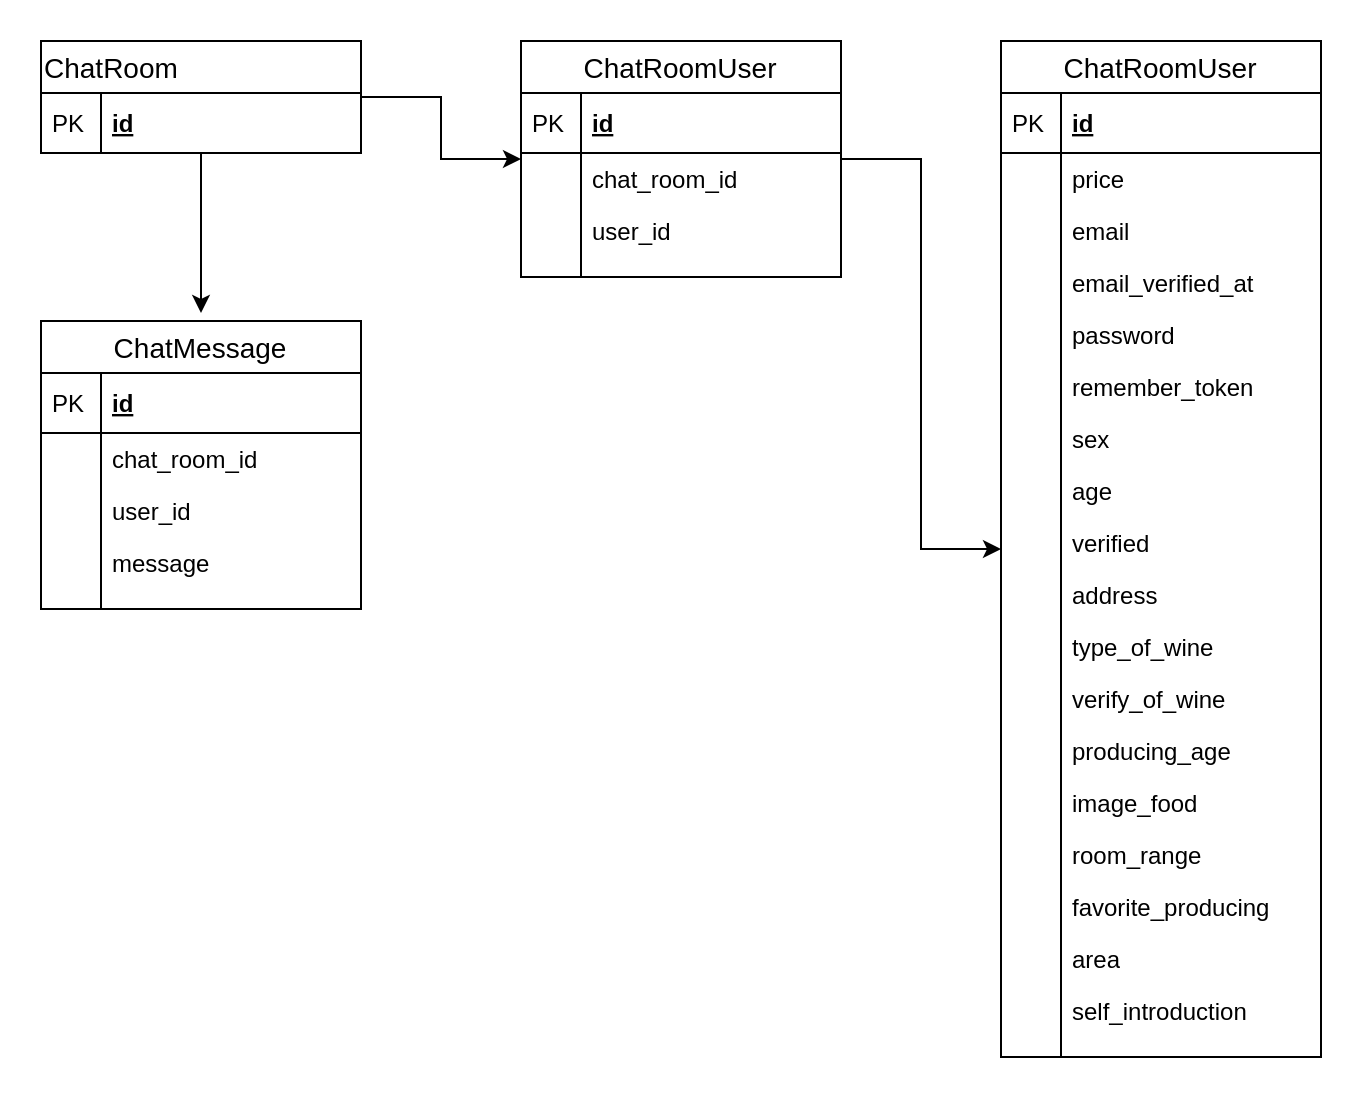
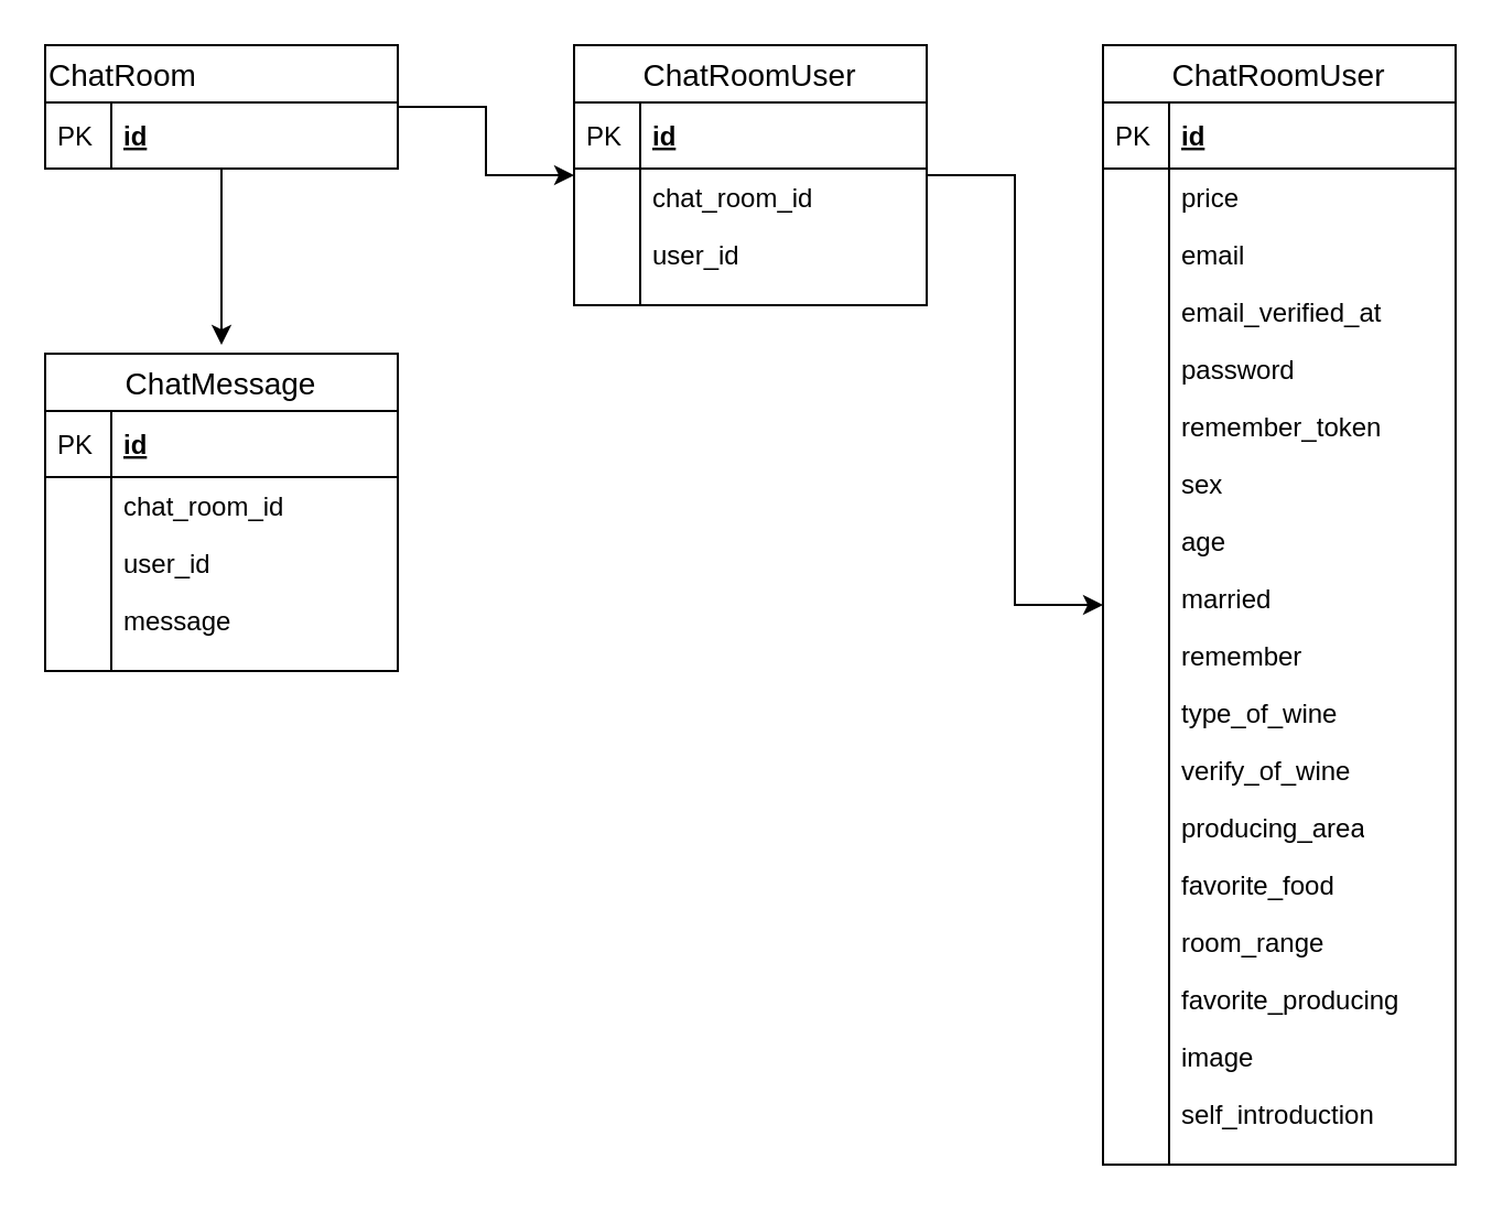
- <mxCell id="34" value="verified" style="shape=partialRectangle;top=0;left=0;right=0;bottom=0;align=left;verticalAlign=top;fillColor=none;spacingLeft=34;spacingRight=4;overflow=hidden;rotatable=0;points=[[0,0.5],[1,0.5]];portConstraint=eastwest;dropTarget=0;fontSize=12;html=1;" parent="17" vertex="1"><mxGeometry y="238" width="160" height="26" as="geometry" /></mxCell>
+ <mxCell id="34" value="married" style="shape=partialRectangle;top=0;left=0;right=0;bottom=0;align=left;verticalAlign=top;fillColor=none;spacingLeft=34;spacingRight=4;overflow=hidden;rotatable=0;points=[[0,0.5],[1,0.5]];portConstraint=eastwest;dropTarget=0;fontSize=12;html=1;" parent="17" vertex="1"><mxGeometry y="238" width="160" height="26" as="geometry" /></mxCell>
- <mxCell id="36" value="address" style="shape=partialRectangle;top=0;left=0;right=0;bottom=0;align=left;verticalAlign=top;fillColor=none;spacingLeft=34;spacingRight=4;overflow=hidden;rotatable=0;points=[[0,0.5],[1,0.5]];portConstraint=eastwest;dropTarget=0;fontSize=12;html=1;" parent="17" vertex="1"><mxGeometry y="264" width="160" height="26" as="geometry" /></mxCell>
+ <mxCell id="36" value="remember" style="shape=partialRectangle;top=0;left=0;right=0;bottom=0;align=left;verticalAlign=top;fillColor=none;spacingLeft=34;spacingRight=4;overflow=hidden;rotatable=0;points=[[0,0.5],[1,0.5]];portConstraint=eastwest;dropTarget=0;fontSize=12;html=1;" parent="17" vertex="1"><mxGeometry y="264" width="160" height="26" as="geometry" /></mxCell>
- <mxCell id="42" value="producing_age" style="shape=partialRectangle;top=0;left=0;right=0;bottom=0;align=left;verticalAlign=top;fillColor=none;spacingLeft=34;spacingRight=4;overflow=hidden;rotatable=0;points=[[0,0.5],[1,0.5]];portConstraint=eastwest;dropTarget=0;fontSize=12;html=1;" parent="17" vertex="1"><mxGeometry y="342" width="160" height="26" as="geometry" /></mxCell>
+ <mxCell id="42" value="producing_area" style="shape=partialRectangle;top=0;left=0;right=0;bottom=0;align=left;verticalAlign=top;fillColor=none;spacingLeft=34;spacingRight=4;overflow=hidden;rotatable=0;points=[[0,0.5],[1,0.5]];portConstraint=eastwest;dropTarget=0;fontSize=12;html=1;" parent="17" vertex="1"><mxGeometry y="342" width="160" height="26" as="geometry" /></mxCell>
- <mxCell id="44" value="image_food" style="shape=partialRectangle;top=0;left=0;right=0;bottom=0;align=left;verticalAlign=top;fillColor=none;spacingLeft=34;spacingRight=4;overflow=hidden;rotatable=0;points=[[0,0.5],[1,0.5]];portConstraint=eastwest;dropTarget=0;fontSize=12;html=1;" parent="17" vertex="1"><mxGeometry y="368" width="160" height="26" as="geometry" /></mxCell>
+ <mxCell id="44" value="favorite_food" style="shape=partialRectangle;top=0;left=0;right=0;bottom=0;align=left;verticalAlign=top;fillColor=none;spacingLeft=34;spacingRight=4;overflow=hidden;rotatable=0;points=[[0,0.5],[1,0.5]];portConstraint=eastwest;dropTarget=0;fontSize=12;html=1;" parent="17" vertex="1"><mxGeometry y="368" width="160" height="26" as="geometry" /></mxCell>
- <mxCell id="50" value="area" style="shape=partialRectangle;top=0;left=0;right=0;bottom=0;align=left;verticalAlign=top;fillColor=none;spacingLeft=34;spacingRight=4;overflow=hidden;rotatable=0;points=[[0,0.5],[1,0.5]];portConstraint=eastwest;dropTarget=0;fontSize=12;html=1;" parent="17" vertex="1"><mxGeometry y="446" width="160" height="26" as="geometry" /></mxCell>
+ <mxCell id="50" value="image" style="shape=partialRectangle;top=0;left=0;right=0;bottom=0;align=left;verticalAlign=top;fillColor=none;spacingLeft=34;spacingRight=4;overflow=hidden;rotatable=0;points=[[0,0.5],[1,0.5]];portConstraint=eastwest;dropTarget=0;fontSize=12;html=1;" parent="17" vertex="1"><mxGeometry y="446" width="160" height="26" as="geometry" /></mxCell>
